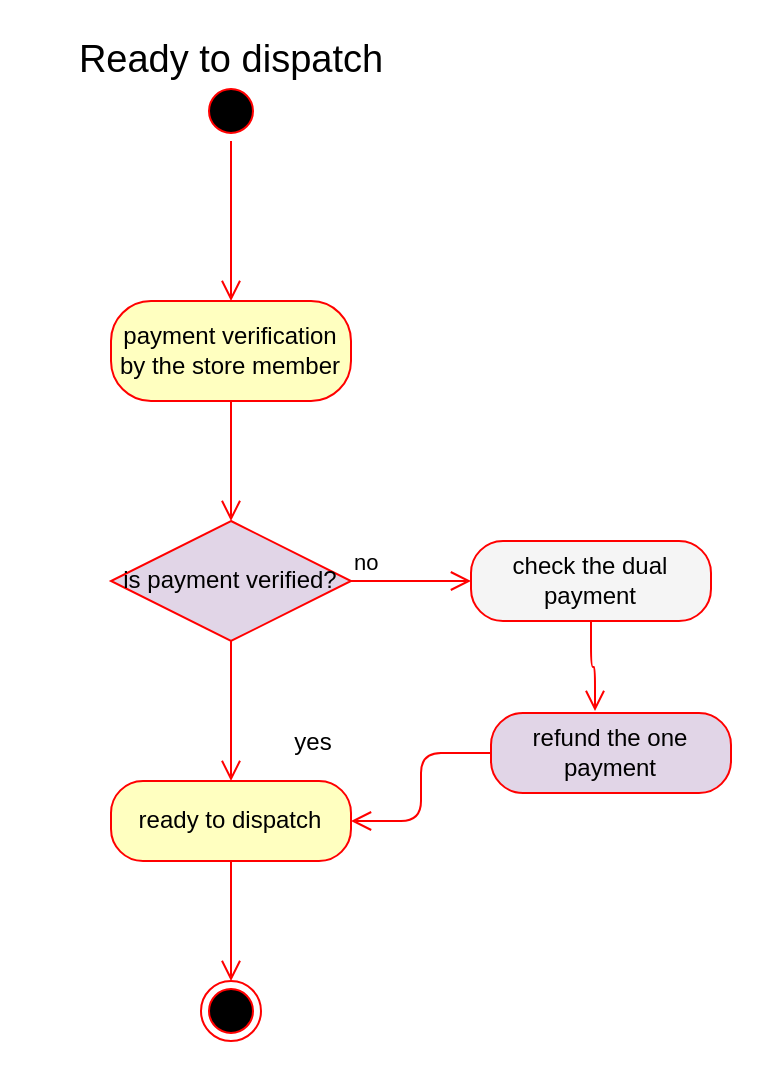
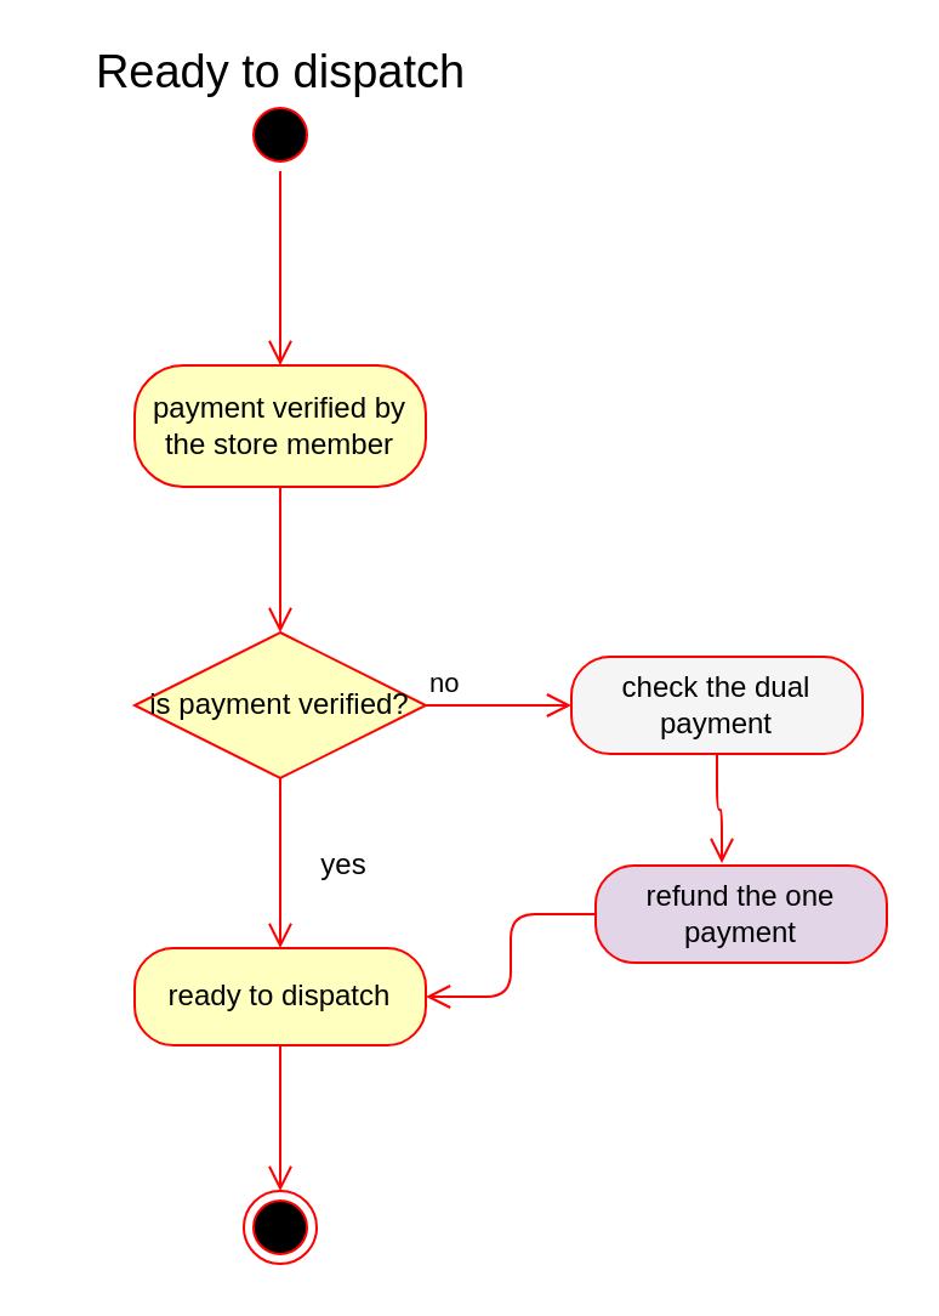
- <mxCell id="4" value="payment verification by the store member" style="rounded=1;whiteSpace=wrap;html=1;arcSize=40;fontColor=#000000;fillColor=#ffffc0;strokeColor=#ff0000;" vertex="1" parent="1"><mxGeometry x="55" y="150" width="120" height="50" as="geometry" /></mxCell>
+ <mxCell id="4" value="payment verified by the store member" style="rounded=1;whiteSpace=wrap;html=1;arcSize=40;fontColor=#000000;fillColor=#ffffc0;strokeColor=#ff0000;" vertex="1" parent="1"><mxGeometry x="55" y="150" width="120" height="50" as="geometry" /></mxCell>
- <mxCell id="6" value="is payment verified?" style="rhombus;whiteSpace=wrap;html=1;fillColor=#e1d5e7;strokeColor=#ff0000;" vertex="1" parent="1"><mxGeometry x="55" y="260" width="120" height="60" as="geometry" /></mxCell>
+ <mxCell id="6" value="is payment verified?" style="rhombus;whiteSpace=wrap;html=1;fillColor=#ffffc0;strokeColor=#ff0000;" vertex="1" parent="1"><mxGeometry x="55" y="260" width="120" height="60" as="geometry" /></mxCell>
- <mxCell id="9" value="yes" style="text;html=1;align=center;verticalAlign=middle;resizable=0;points=[];;autosize=1;" vertex="1" parent="1"><mxGeometry x="136" y="361" width="40" height="20" as="geometry" /></mxCell>
+ <mxCell id="9" value="yes" style="text;html=1;align=center;verticalAlign=middle;resizable=0;points=[];;autosize=1;" vertex="1" parent="1"><mxGeometry x="121" y="346" width="40" height="20" as="geometry" /></mxCell>
